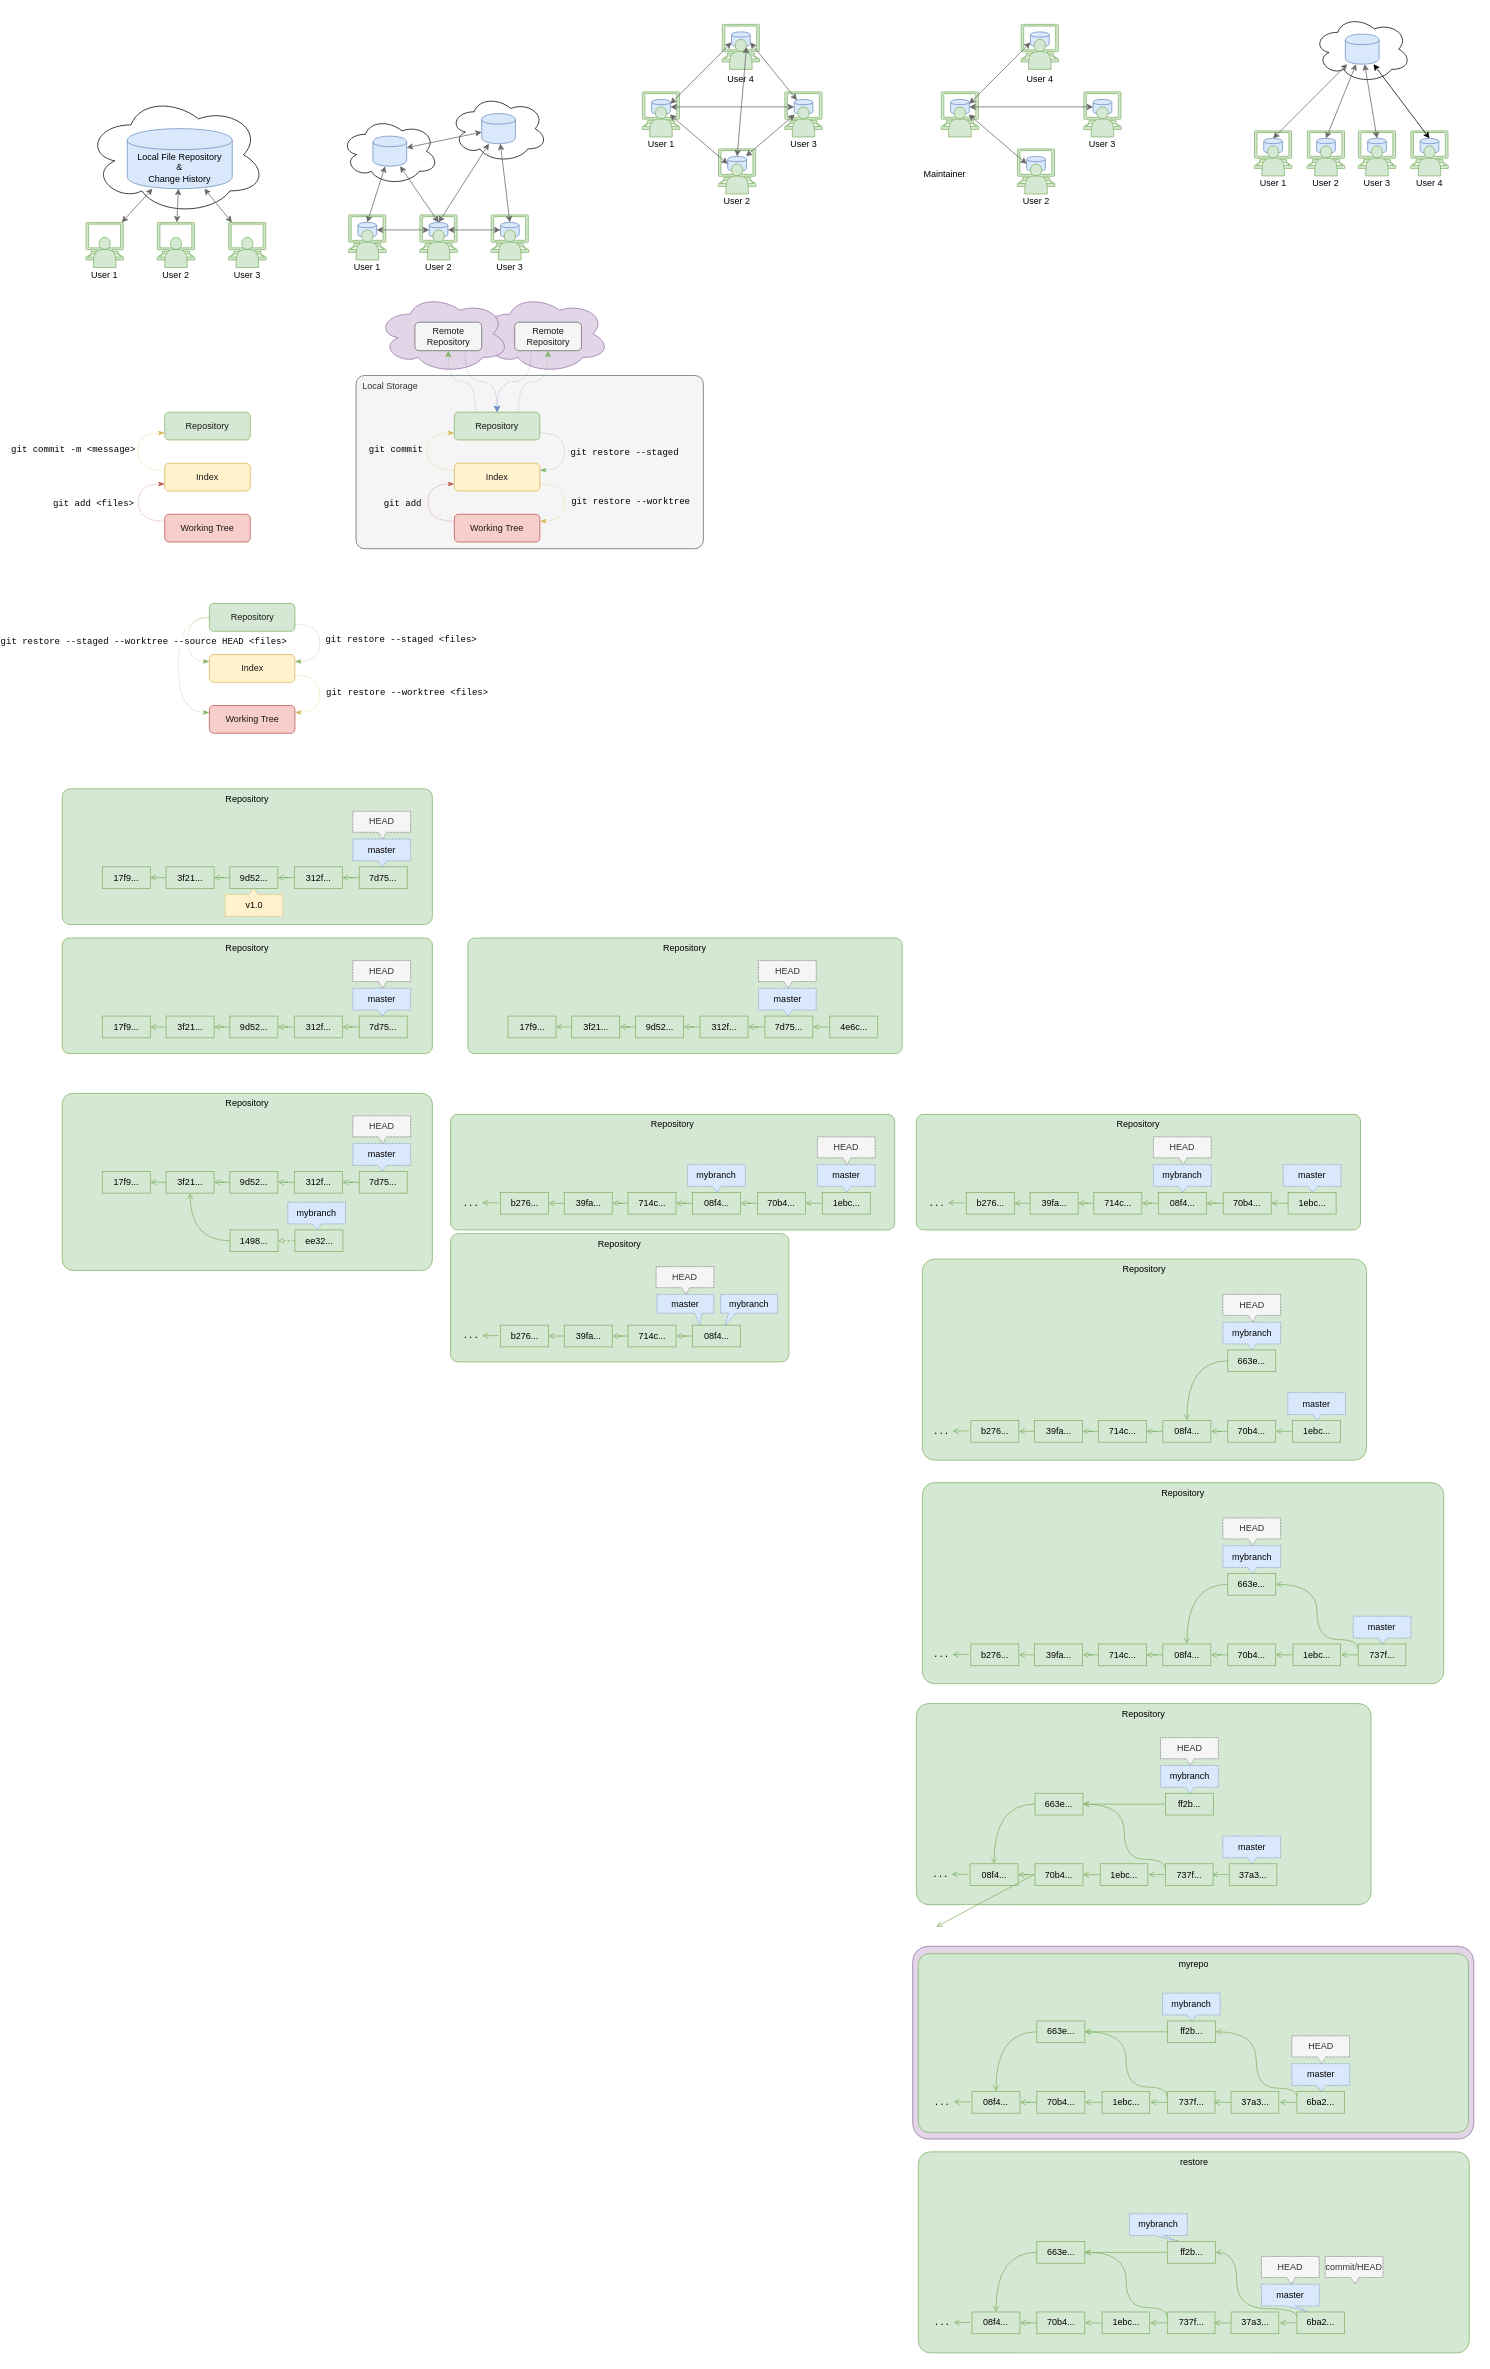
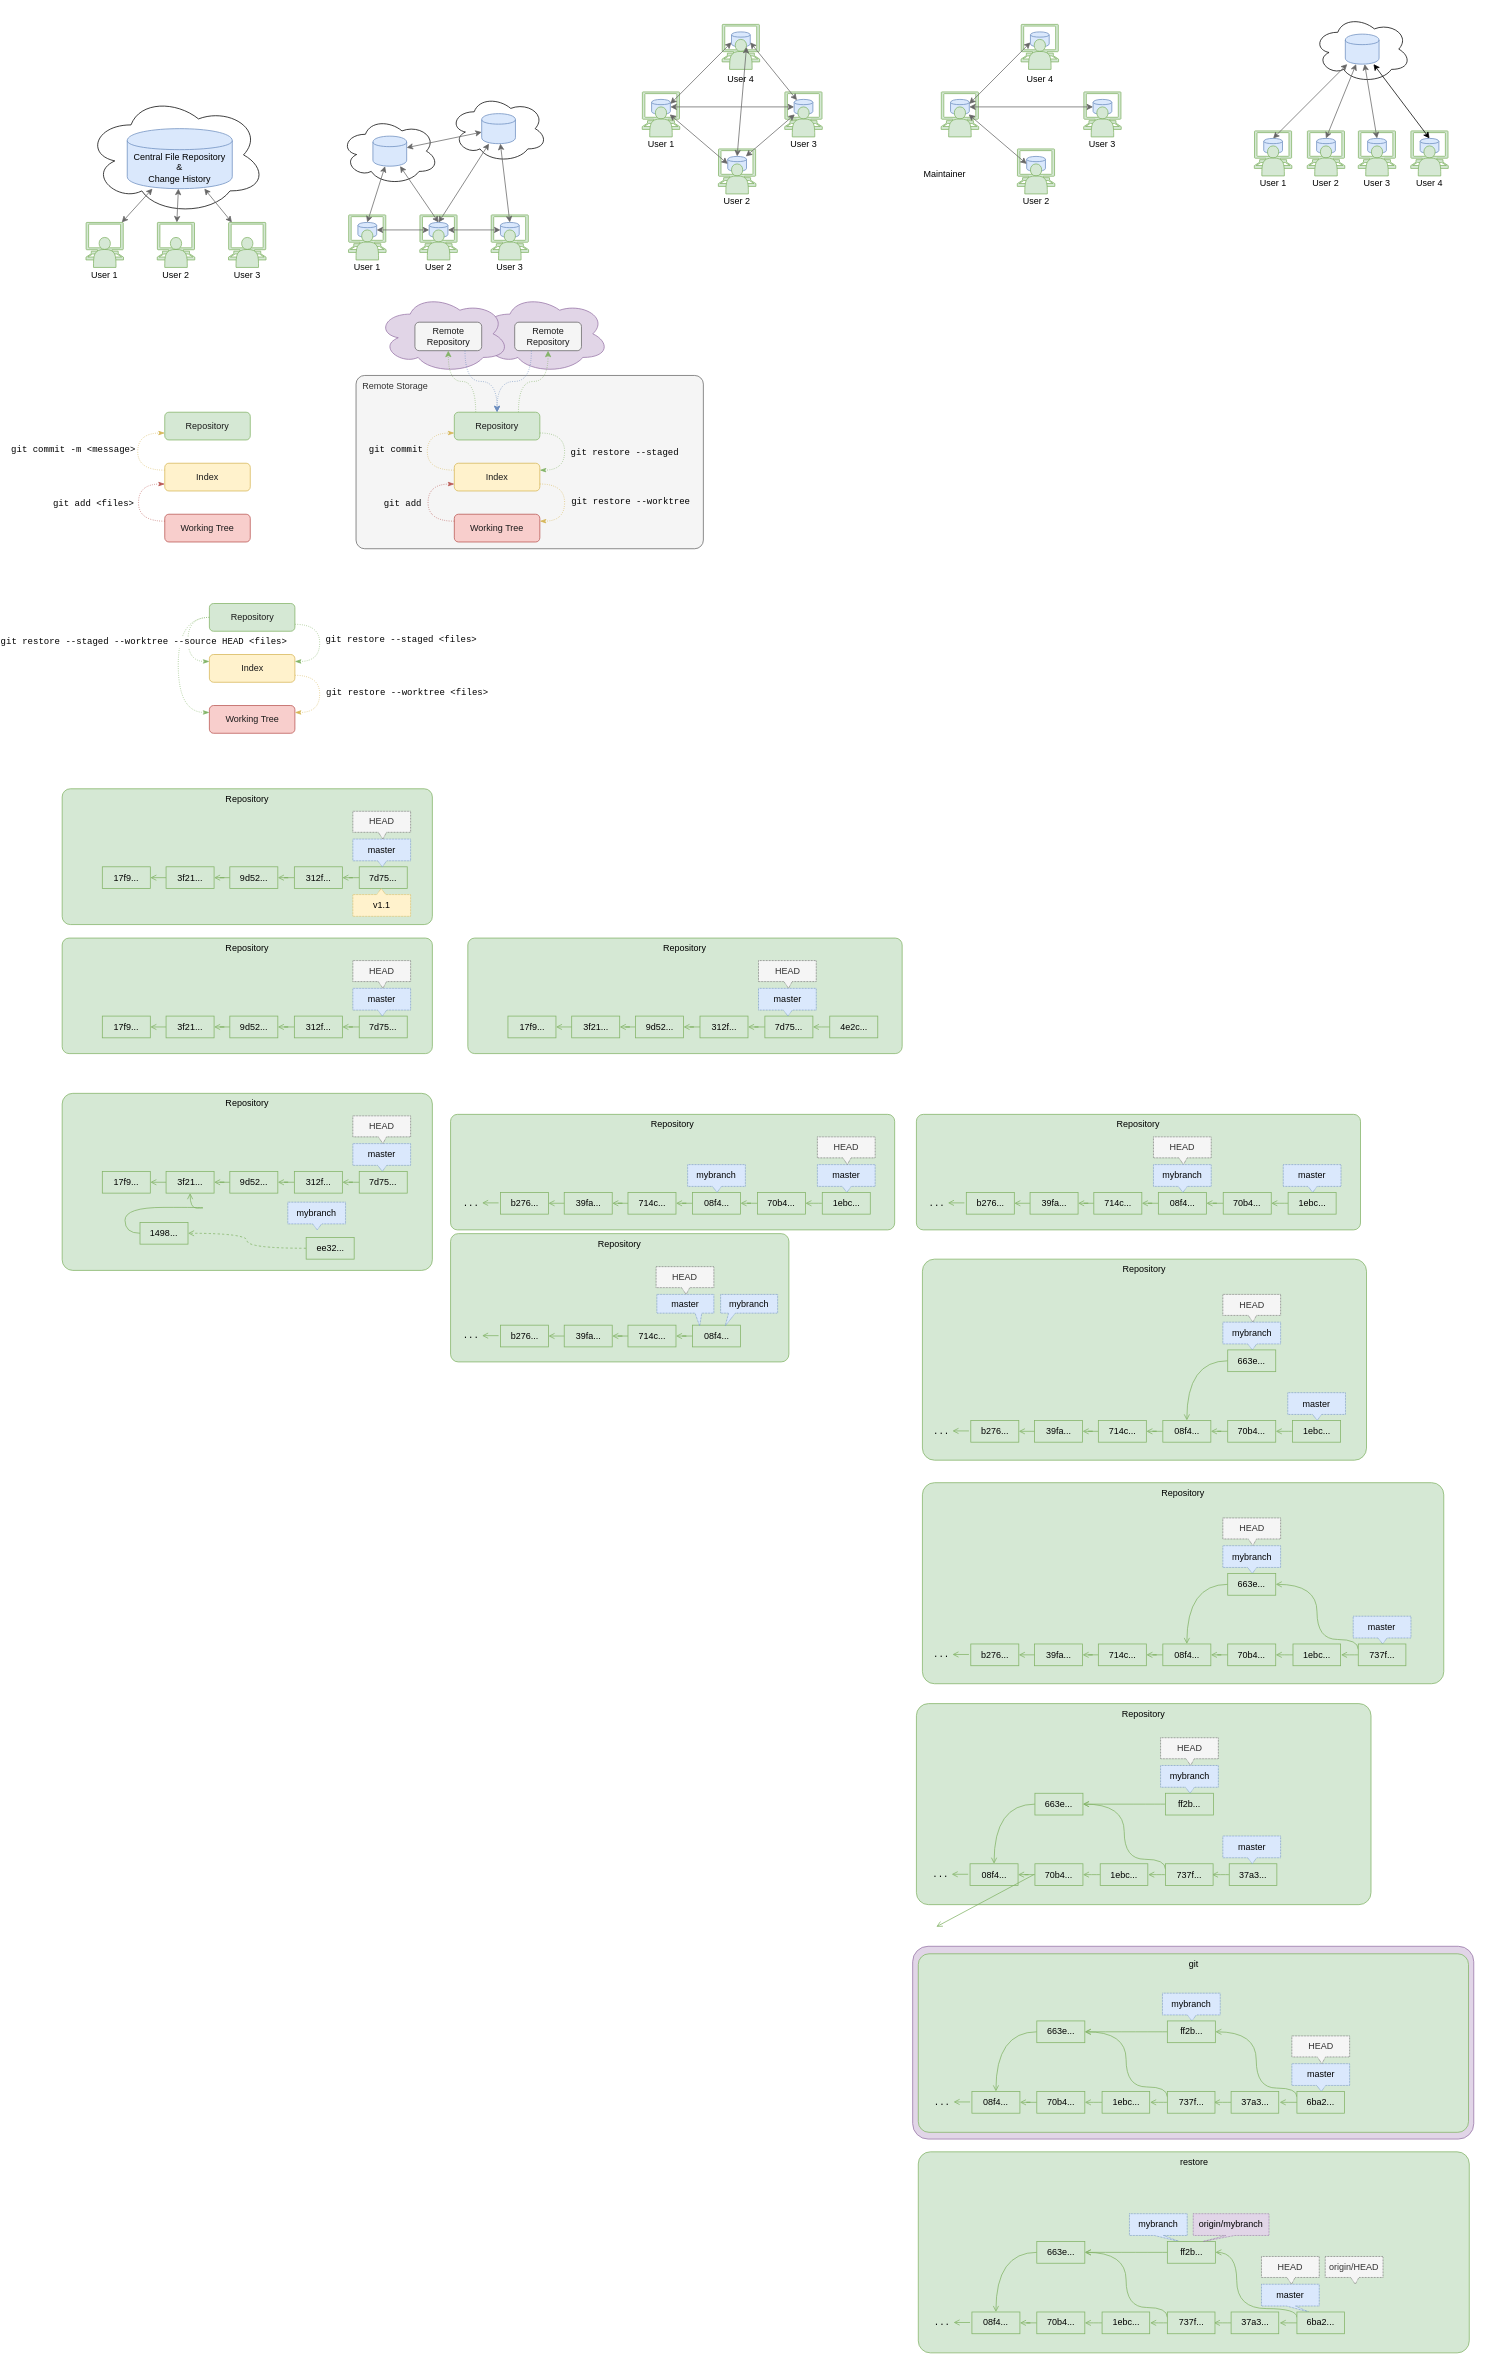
- <mxCell id="12" value="Local File Repository&lt;br&gt;&amp;amp;&lt;br&gt;Change History" style="shape=cylinder;whiteSpace=wrap;html=1;boundedLbl=1;backgroundOutline=1;fillColor=#dae8fc;strokeColor=#6c8ebf;" parent="1" vertex="1"><mxGeometry x="107" y="171" width="140" height="80" as="geometry" /></mxCell>
+ <mxCell id="12" value="Central File Repository&lt;br&gt;&amp;amp;&lt;br&gt;Change History" style="shape=cylinder;whiteSpace=wrap;html=1;boundedLbl=1;backgroundOutline=1;fillColor=#dae8fc;strokeColor=#6c8ebf;" parent="1" vertex="1"><mxGeometry x="107" y="171" width="140" height="80" as="geometry" /></mxCell>
- <mxCell id="9" value="&lt;font face=&quot;Helvetica&quot;&gt;&amp;nbsp; Local Storage&lt;/font&gt;" style="rounded=1;whiteSpace=wrap;html=1;fontFamily=Courier New;fillColor=#f5f5f5;strokeColor=#666666;fontColor=#333333;align=left;verticalAlign=top;arcSize=5;" vertex="1" parent="1"><mxGeometry x="412" y="500" width="463" height="231" as="geometry" /></mxCell>
+ <mxCell id="9" value="&lt;font face=&quot;Helvetica&quot;&gt;&amp;nbsp; Remote Storage&lt;/font&gt;" style="rounded=1;whiteSpace=wrap;html=1;fontFamily=Courier New;fillColor=#f5f5f5;strokeColor=#666666;fontColor=#333333;align=left;verticalAlign=top;arcSize=5;" vertex="1" parent="1"><mxGeometry x="412" y="500" width="463" height="231" as="geometry" /></mxCell>
- <mxCell id="123" value="v1.0" style="shape=callout;whiteSpace=wrap;html=1;perimeter=calloutPerimeter;dashed=1;labelBackgroundColor=none;fontFamily=Helvetica;position2=0.51;size=8;position=0.43;base=12;fillColor=#fff2cc;strokeColor=#d6b656;dashPattern=1 1;direction=west;" parent="1" vertex="1"><mxGeometry x="237.5" y="1184" width="77" height="37" as="geometry" /></mxCell>
+ <mxCell id="124" value="v1.1" style="shape=callout;whiteSpace=wrap;html=1;perimeter=calloutPerimeter;dashed=1;labelBackgroundColor=none;fontFamily=Helvetica;position2=0.51;size=8;position=0.43;base=12;fillColor=#fff2cc;strokeColor=#d6b656;dashPattern=1 1;direction=west;" parent="1" vertex="1"><mxGeometry x="407.75" y="1184" width="77" height="37" as="geometry" /></mxCell>
- <mxCell id="109" value="4e6c..." style="rounded=0;whiteSpace=wrap;html=1;labelBackgroundColor=none;fontFamily=Helvetica;fillColor=#d5e8d4;strokeColor=#82b366;" parent="1" vertex="1"><mxGeometry x="1043.5" y="1354" width="64" height="29" as="geometry" /></mxCell>
+ <mxCell id="109" value="4e2c..." style="rounded=0;whiteSpace=wrap;html=1;labelBackgroundColor=none;fontFamily=Helvetica;fillColor=#d5e8d4;strokeColor=#82b366;" parent="1" vertex="1"><mxGeometry x="1043.5" y="1354" width="64" height="29" as="geometry" /></mxCell>
- <mxCell id="91" value="1498..." style="rounded=0;whiteSpace=wrap;html=1;labelBackgroundColor=none;fontFamily=Helvetica;fillColor=#d5e8d4;strokeColor=#82b366;" parent="1" vertex="1"><mxGeometry x="244" y="1639" width="64" height="29" as="geometry" /></mxCell>
+ <mxCell id="91" value="1498..." style="rounded=0;whiteSpace=wrap;html=1;labelBackgroundColor=none;fontFamily=Helvetica;fillColor=#d5e8d4;strokeColor=#82b366;" parent="1" vertex="1"><mxGeometry x="124" y="1629" width="64" height="29" as="geometry" /></mxCell>
- <mxCell id="93" value="ee32..." style="rounded=0;whiteSpace=wrap;html=1;labelBackgroundColor=none;fontFamily=Helvetica;fillColor=#d5e8d4;strokeColor=#82b366;" parent="1" vertex="1"><mxGeometry x="330.5" y="1639" width="64" height="29" as="geometry" /></mxCell>
+ <mxCell id="93" value="ee32..." style="rounded=0;whiteSpace=wrap;html=1;labelBackgroundColor=none;fontFamily=Helvetica;fillColor=#d5e8d4;strokeColor=#82b366;" parent="1" vertex="1"><mxGeometry x="345.5" y="1649" width="64" height="29" as="geometry" /></mxCell>
- <mxCell id="256" value="myrepo" style="rounded=1;whiteSpace=wrap;html=1;labelBackgroundColor=none;fontFamily=Helvetica;fillColor=#d5e8d4;strokeColor=#82b366;arcSize=6;verticalAlign=top;" vertex="1" parent="1"><mxGeometry x="1161.5" y="2604" width="733.5" height="238" as="geometry" /></mxCell>
+ <mxCell id="256" value="git" style="rounded=1;whiteSpace=wrap;html=1;labelBackgroundColor=none;fontFamily=Helvetica;fillColor=#d5e8d4;strokeColor=#82b366;arcSize=6;verticalAlign=top;" vertex="1" parent="1"><mxGeometry x="1161.5" y="2604" width="733.5" height="238" as="geometry" /></mxCell>
+ <mxCell id="306" value="origin/mybranch" style="shape=callout;whiteSpace=wrap;html=1;perimeter=calloutPerimeter;dashed=1;labelBackgroundColor=none;fontFamily=Helvetica;position2=0.13;size=8;position=0.43;base=12;fillColor=#e1d5e7;strokeColor=#9673a6;dashPattern=1 1;" vertex="1" parent="1"><mxGeometry x="1528" y="2950.5" width="101" height="37" as="geometry" /></mxCell>
- <mxCell id="307" value="commit/HEAD" style="shape=callout;whiteSpace=wrap;html=1;perimeter=calloutPerimeter;dashed=1;labelBackgroundColor=none;fontFamily=Helvetica;position2=0.52;size=9;position=0.44;base=11;fillColor=#f5f5f5;strokeColor=#666666;dashPattern=1 1;fontColor=#333333;" vertex="1" parent="1"><mxGeometry x="1704" y="3007.5" width="77" height="37" as="geometry" /></mxCell>
+ <mxCell id="307" value="origin/HEAD" style="shape=callout;whiteSpace=wrap;html=1;perimeter=calloutPerimeter;dashed=1;labelBackgroundColor=none;fontFamily=Helvetica;position2=0.52;size=9;position=0.44;base=11;fillColor=#f5f5f5;strokeColor=#666666;dashPattern=1 1;fontColor=#333333;" vertex="1" parent="1"><mxGeometry x="1704" y="3007.5" width="77" height="37" as="geometry" /></mxCell>
